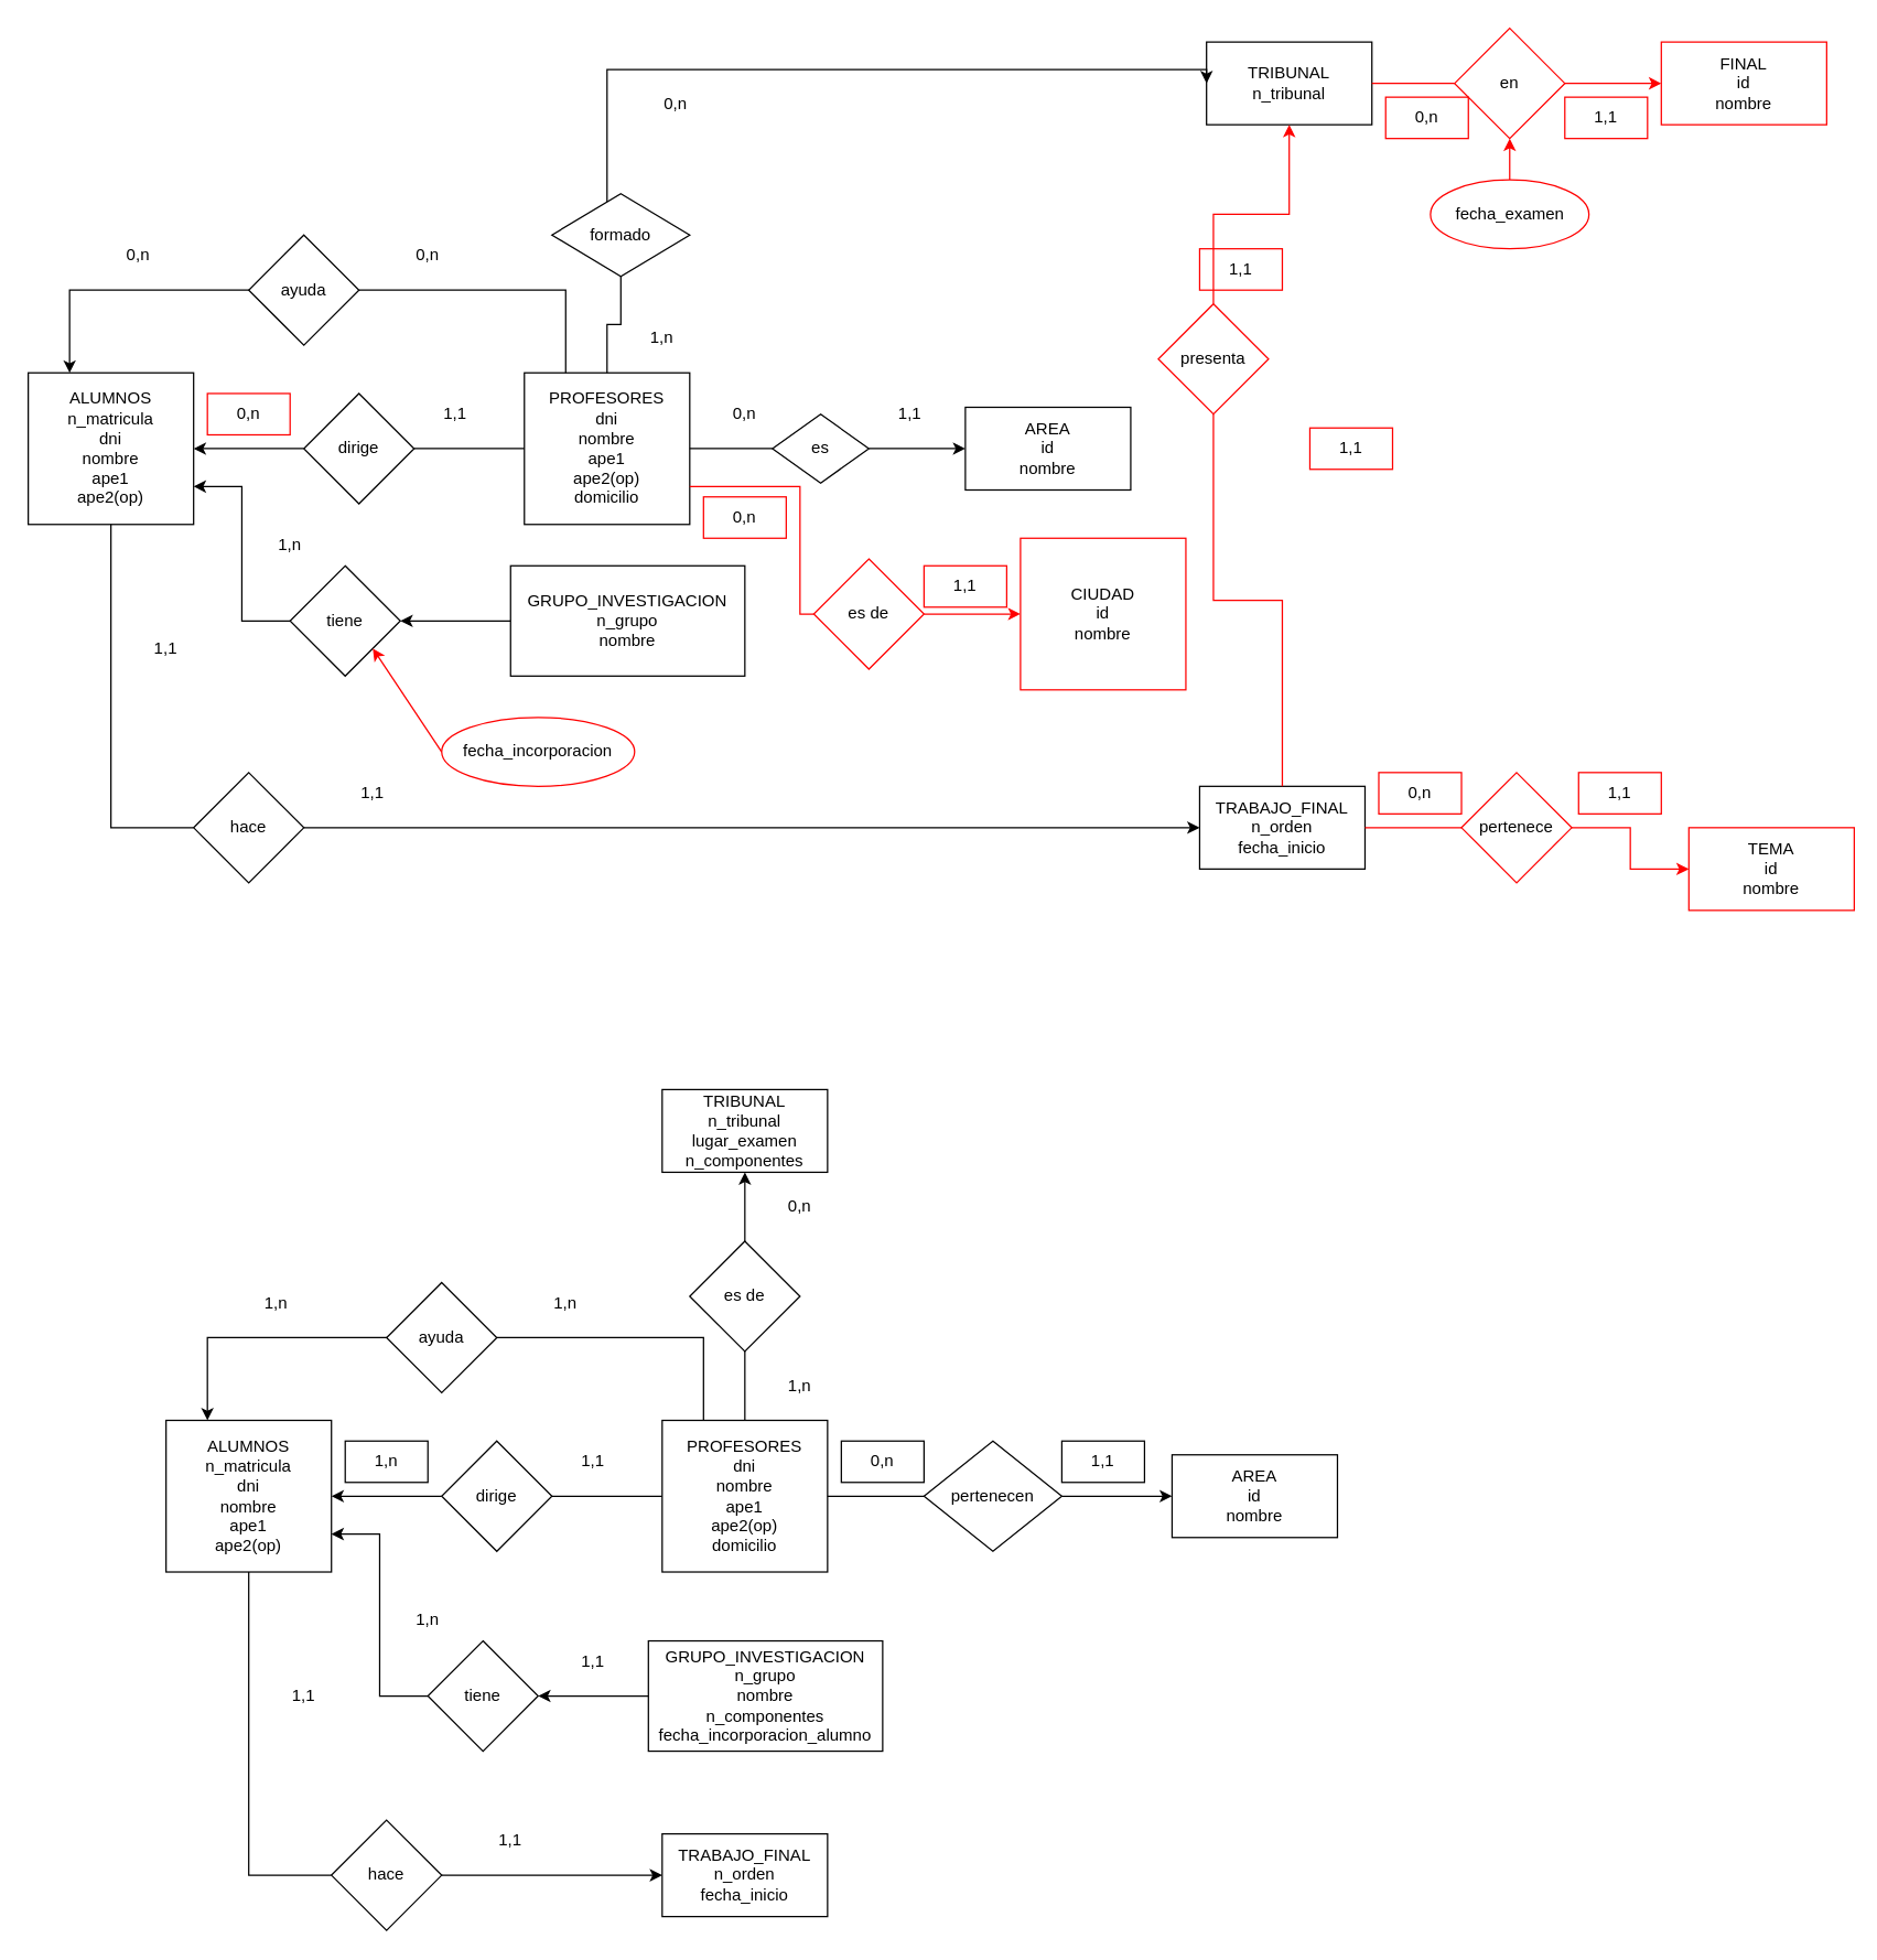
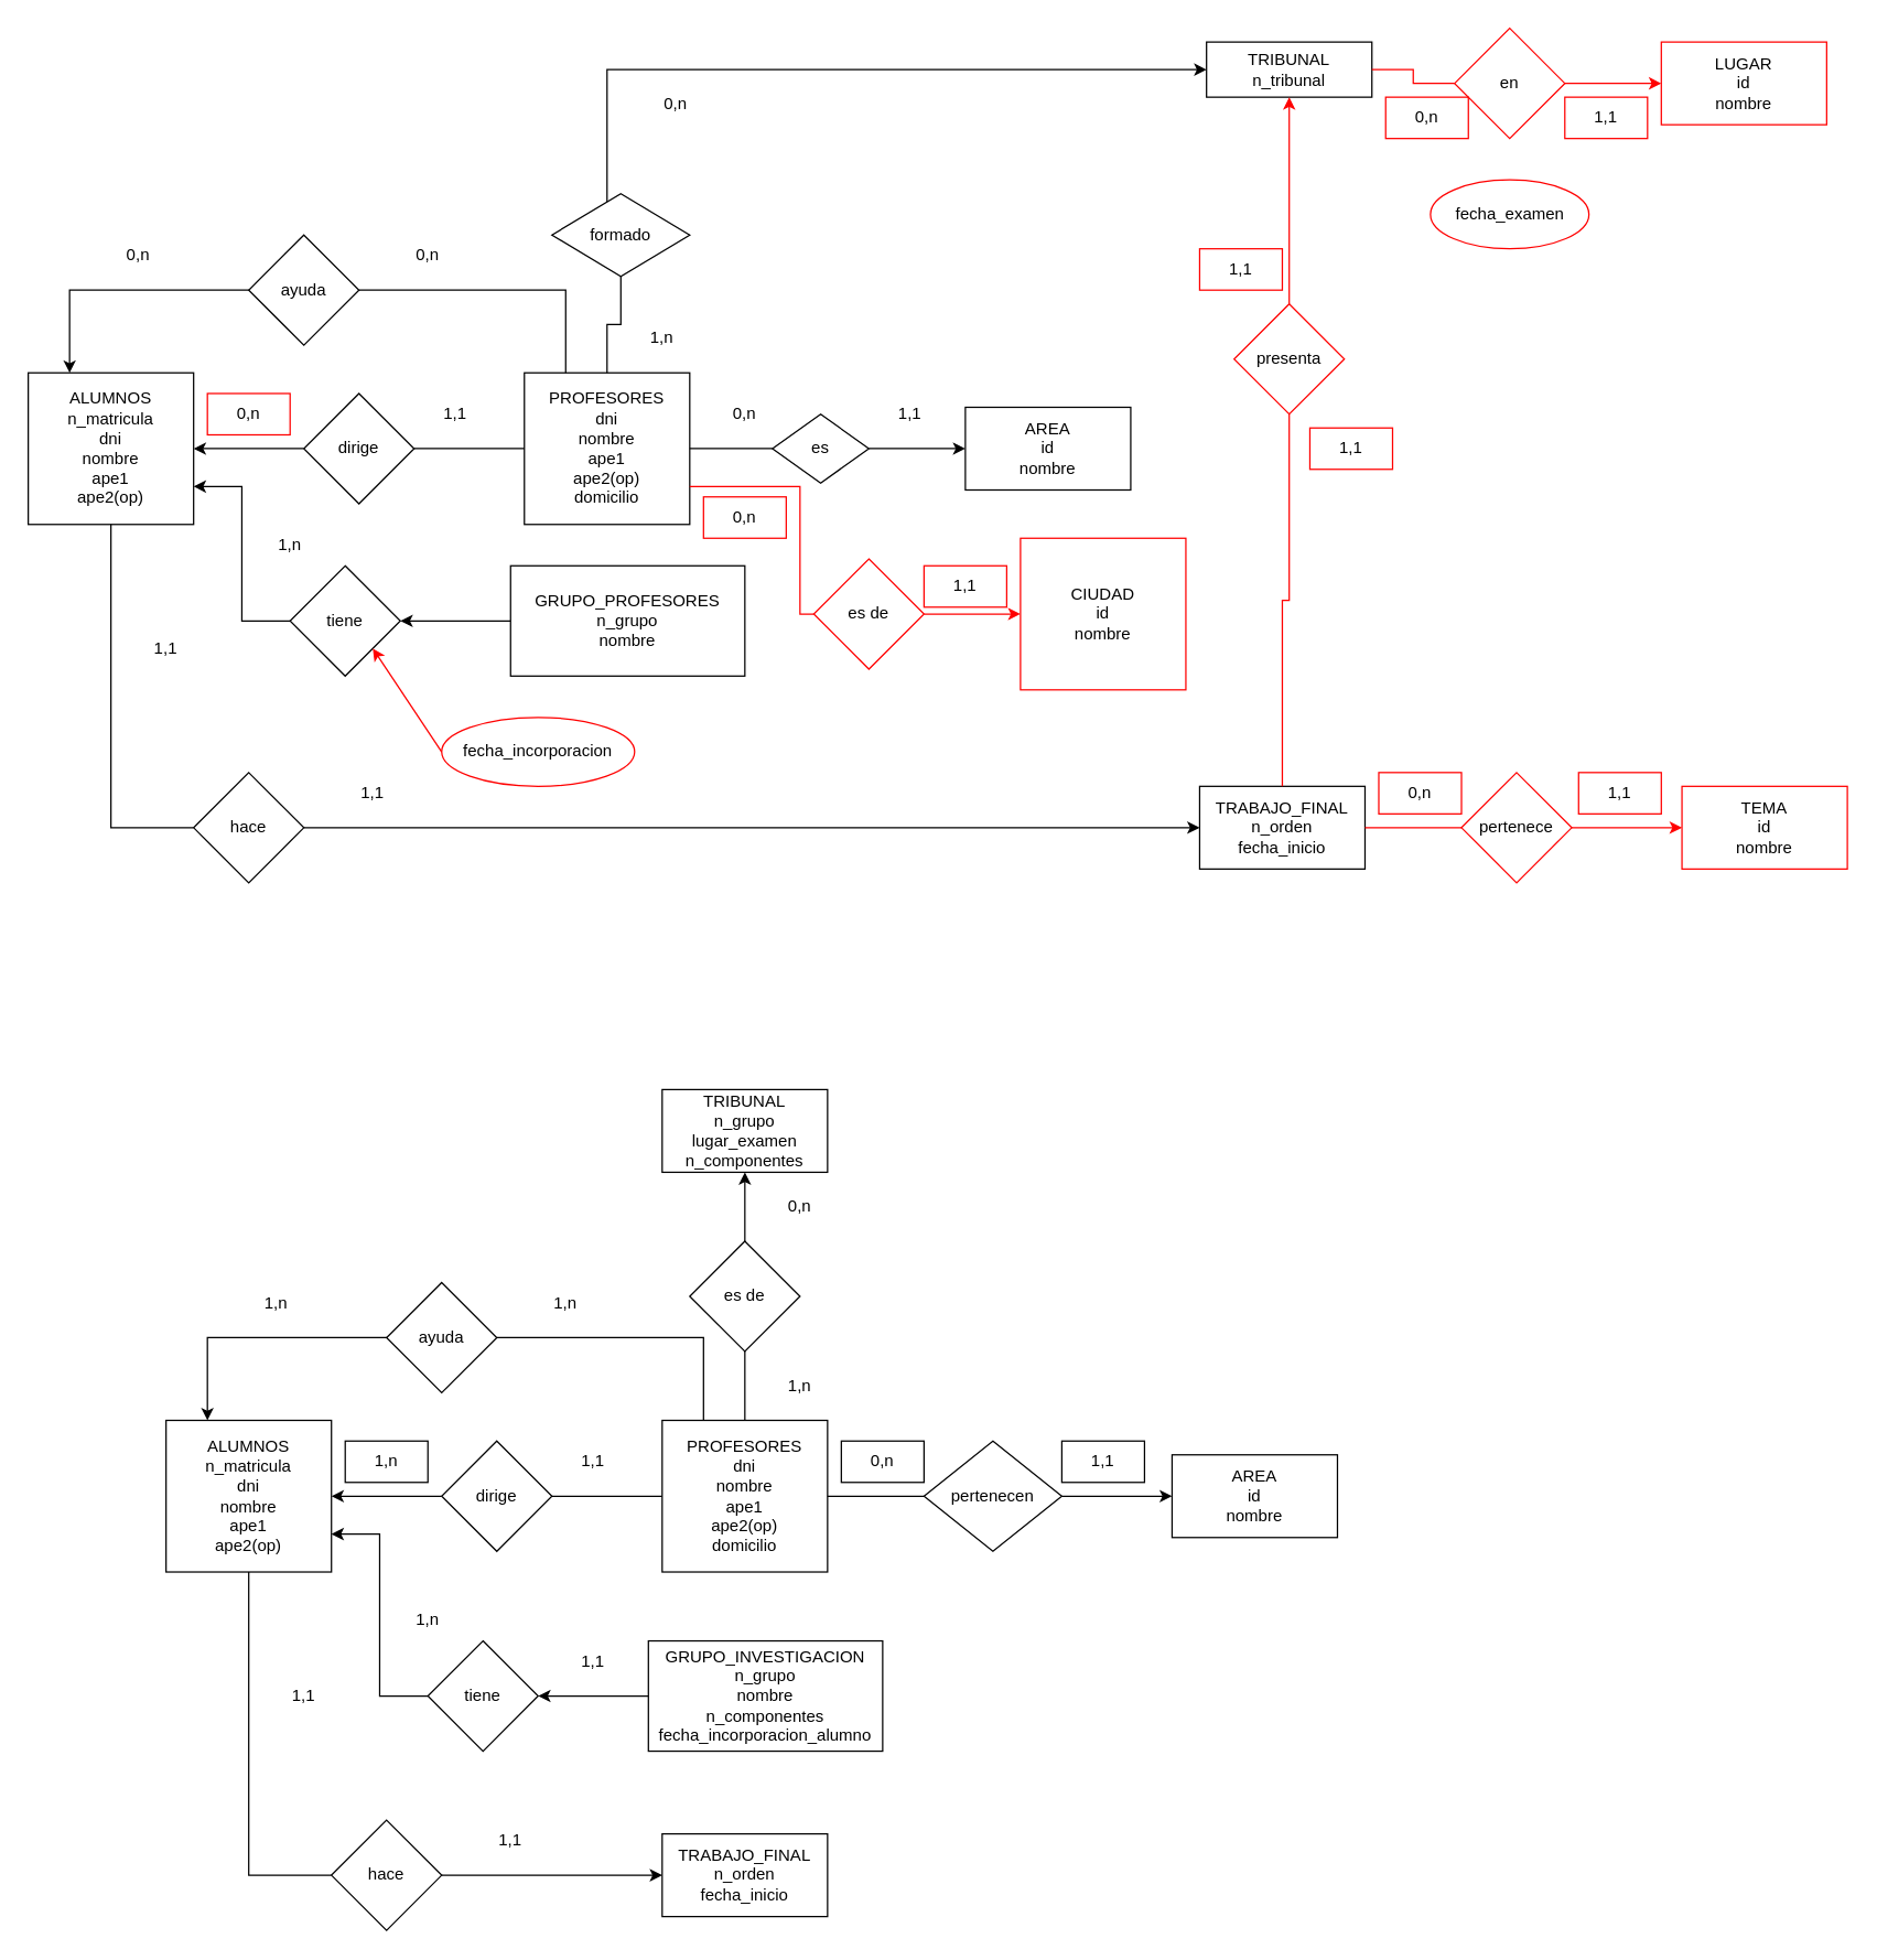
- <mxCell id="3" value="TRIBUNAL&lt;br&gt;n_tribunal" style="rounded=0;whiteSpace=wrap;html=1;" parent="1" vertex="1"><mxGeometry x="875" y="30" width="120" height="60" as="geometry" /></mxCell>
+ <mxCell id="3" value="TRIBUNAL&lt;br&gt;n_tribunal" style="rounded=0;whiteSpace=wrap;html=1;" parent="1" vertex="1"><mxGeometry x="875" y="30" width="120" height="40" as="geometry" /></mxCell>
- <mxCell id="85" value="FINAL&lt;br&gt;id&lt;br&gt;nombre" style="rounded=0;whiteSpace=wrap;html=1;strokeColor=#FF0000;fontSize=12;" vertex="1" parent="1"><mxGeometry x="1205" y="30" width="120" height="60" as="geometry" /></mxCell>
+ <mxCell id="85" value="LUGAR&lt;br&gt;id&lt;br&gt;nombre" style="rounded=0;whiteSpace=wrap;html=1;strokeColor=#FF0000;fontSize=12;" vertex="1" parent="1"><mxGeometry x="1205" y="30" width="120" height="60" as="geometry" /></mxCell>
- <mxCell id="94" value="" style="endArrow=classic;html=1;rounded=0;strokeColor=#FF0000;fontSize=12;entryX=0.5;entryY=1;entryDx=0;entryDy=0;exitX=0.5;exitY=0;exitDx=0;exitDy=0;" edge="1" parent="1" source="95" target="86"><mxGeometry width="50" height="50" relative="1" as="geometry"><mxPoint x="1095" y="160" as="sourcePoint" /><mxPoint x="690" y="310" as="targetPoint" /></mxGeometry></mxCell>
- <mxCell id="90" value="presenta" style="rhombus;whiteSpace=wrap;html=1;strokeColor=#FF0000;fontSize=12;" vertex="1" parent="1"><mxGeometry x="840" y="220" width="80" height="80" as="geometry" /></mxCell>
+ <mxCell id="90" value="presenta" style="rhombus;whiteSpace=wrap;html=1;strokeColor=#FF0000;fontSize=12;" vertex="1" parent="1"><mxGeometry x="895" y="220" width="80" height="80" as="geometry" /></mxCell>
- <mxCell id="30" value="GRUPO_INVESTIGACION&lt;br&gt;n_grupo&lt;br&gt;nombre" style="rounded=0;whiteSpace=wrap;html=1;" parent="1" vertex="1"><mxGeometry x="370" y="410" width="170" height="80" as="geometry" /></mxCell>
+ <mxCell id="30" value="GRUPO_PROFESORES&lt;br&gt;n_grupo&lt;br&gt;nombre" style="rounded=0;whiteSpace=wrap;html=1;" parent="1" vertex="1"><mxGeometry x="370" y="410" width="170" height="80" as="geometry" /></mxCell>
- <mxCell id="41" value="TEMA&lt;br&gt;id&lt;br&gt;nombre" style="rounded=0;whiteSpace=wrap;html=1;strokeColor=#FF0000;fontSize=12;" vertex="1" parent="1"><mxGeometry x="1225" y="600" width="120" height="60" as="geometry" /></mxCell>
+ <mxCell id="41" value="TEMA&lt;br&gt;id&lt;br&gt;nombre" style="rounded=0;whiteSpace=wrap;html=1;strokeColor=#FF0000;fontSize=12;" vertex="1" parent="1"><mxGeometry x="1220" y="570" width="120" height="60" as="geometry" /></mxCell>
- <mxCell id="49" value="TRIBUNAL&lt;br&gt;n_tribunal&lt;br&gt;lugar_examen&lt;br&gt;n_componentes" style="rounded=0;whiteSpace=wrap;html=1;" vertex="1" parent="1"><mxGeometry x="480" y="790" width="120" height="60" as="geometry" /></mxCell>
+ <mxCell id="49" value="TRIBUNAL&lt;br&gt;n_grupo&lt;br&gt;lugar_examen&lt;br&gt;n_componentes" style="rounded=0;whiteSpace=wrap;html=1;" vertex="1" parent="1"><mxGeometry x="480" y="790" width="120" height="60" as="geometry" /></mxCell>
